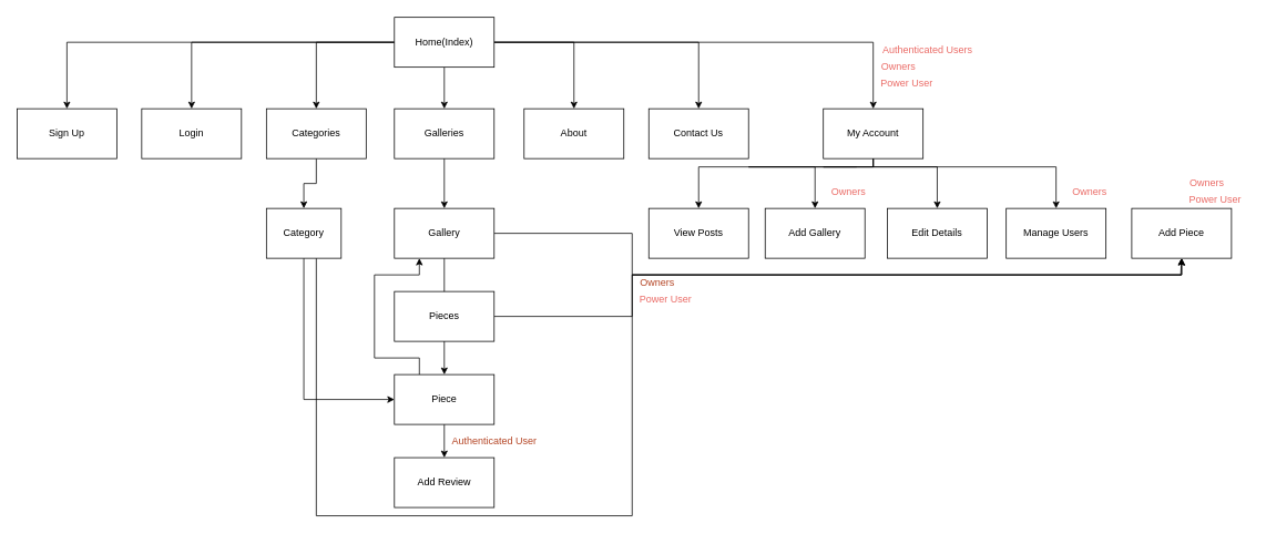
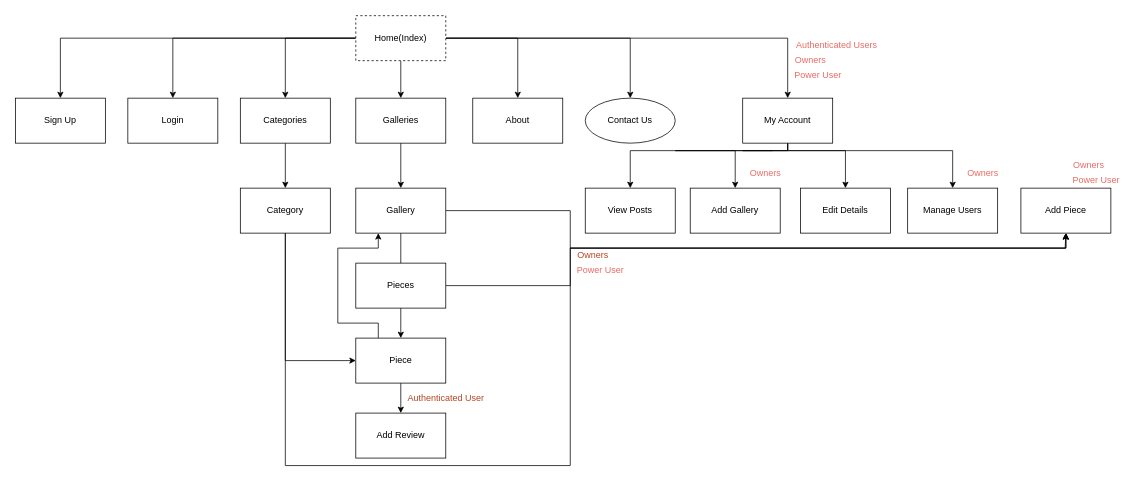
- <mxCell id="9" value="Home(Index)" style="rounded=0;whiteSpace=wrap;html=1;" parent="1" vertex="1"><mxGeometry x="474" y="20" width="120" height="60" as="geometry" /></mxCell>
+ <mxCell id="9" value="Home(Index)" style="rounded=0;whiteSpace=wrap;html=1;dashed=1;" parent="1" vertex="1"><mxGeometry x="474" y="20" width="120" height="60" as="geometry" /></mxCell>
- <mxCell id="36" value="Contact Us" style="rounded=0;whiteSpace=wrap;html=1;" parent="1" vertex="1"><mxGeometry x="780" y="130" width="120" height="60" as="geometry" /></mxCell>
+ <mxCell id="36" value="Contact Us" style="ellipse;whiteSpace=wrap;html=1;" parent="1" vertex="1"><mxGeometry x="780" y="130" width="120" height="60" as="geometry" /></mxCell>
- <mxCell id="25" value="Category" style="rounded=0;whiteSpace=wrap;html=1;" parent="1" vertex="1"><mxGeometry x="320" y="250" width="90" height="60" as="geometry" /></mxCell>
+ <mxCell id="25" value="Category" style="rounded=0;whiteSpace=wrap;html=1;" parent="1" vertex="1"><mxGeometry x="320" y="250" width="120" height="60" as="geometry" /></mxCell>
